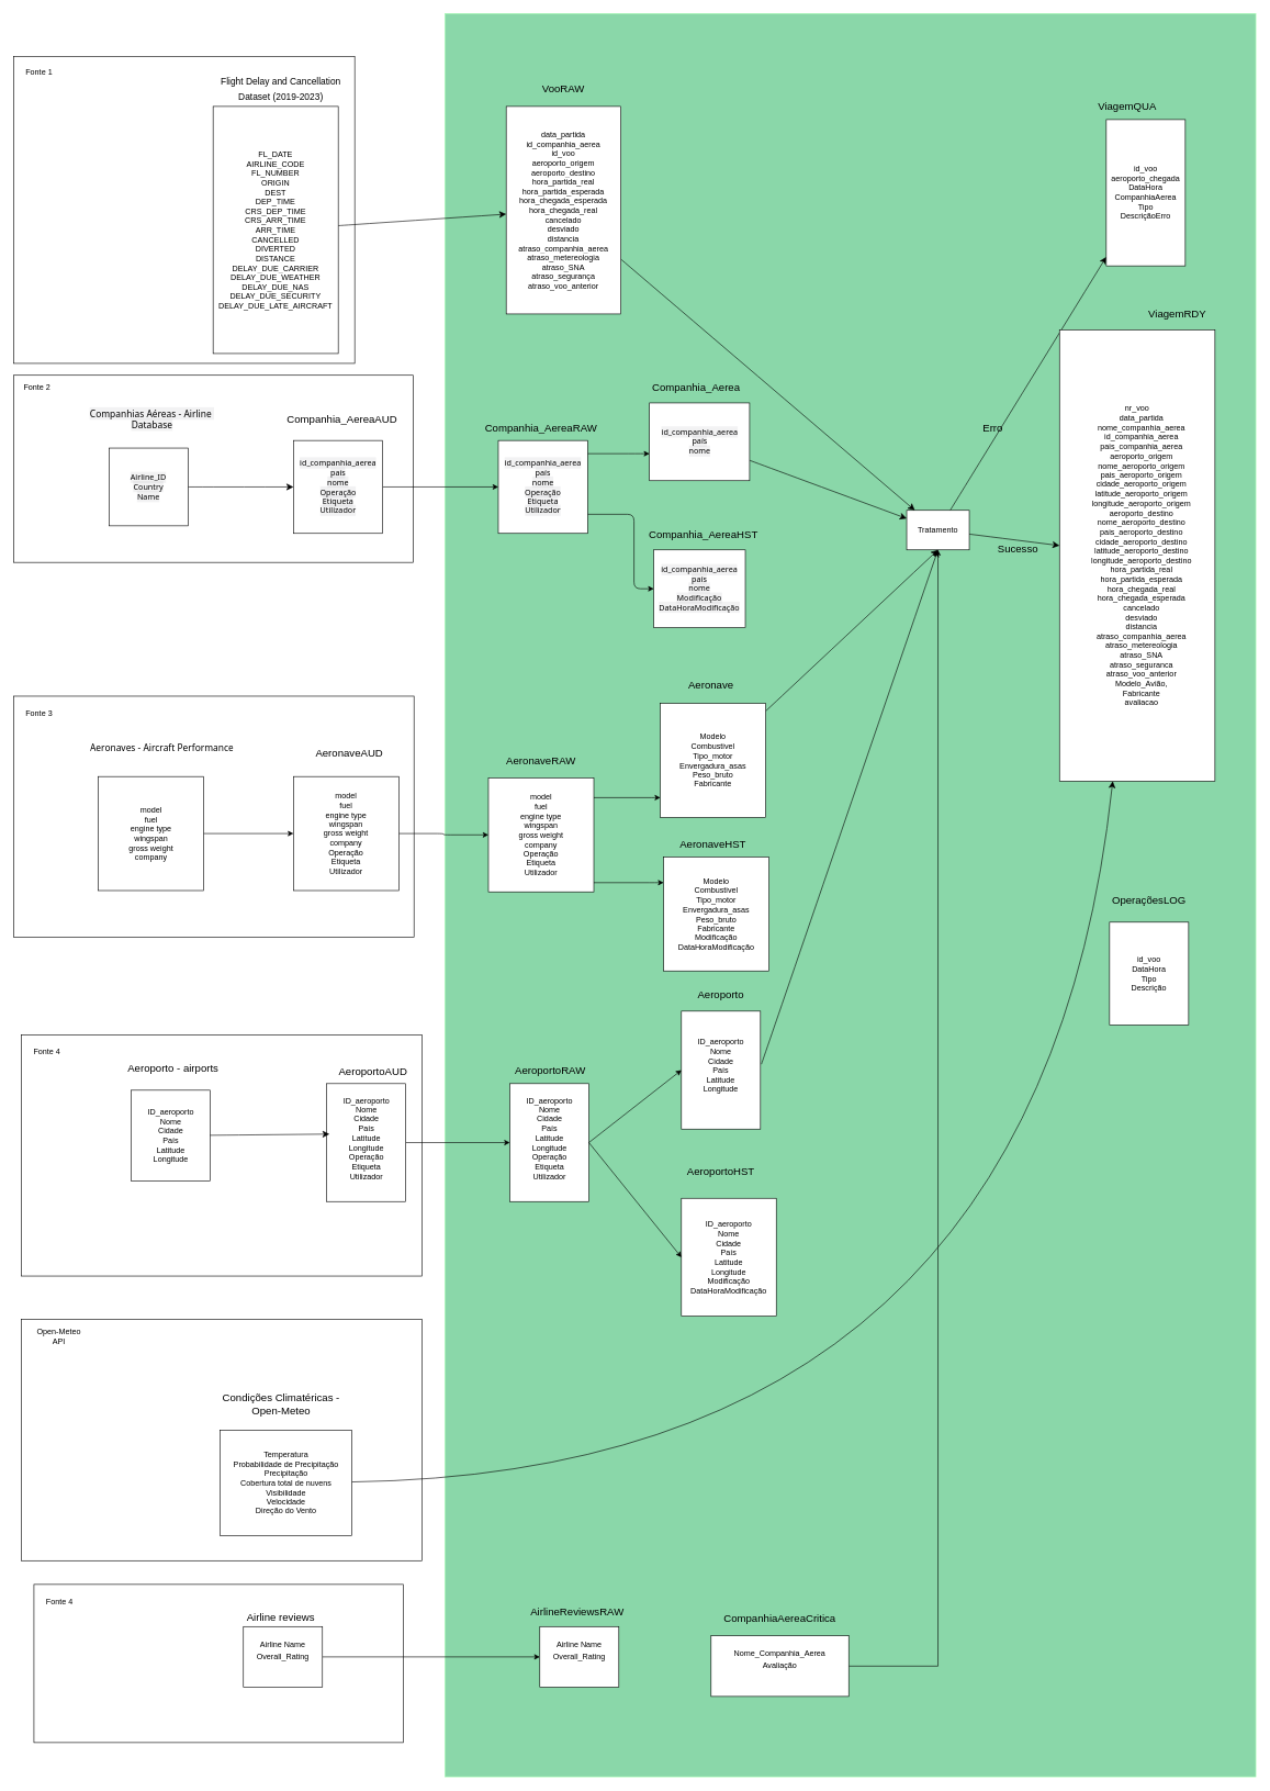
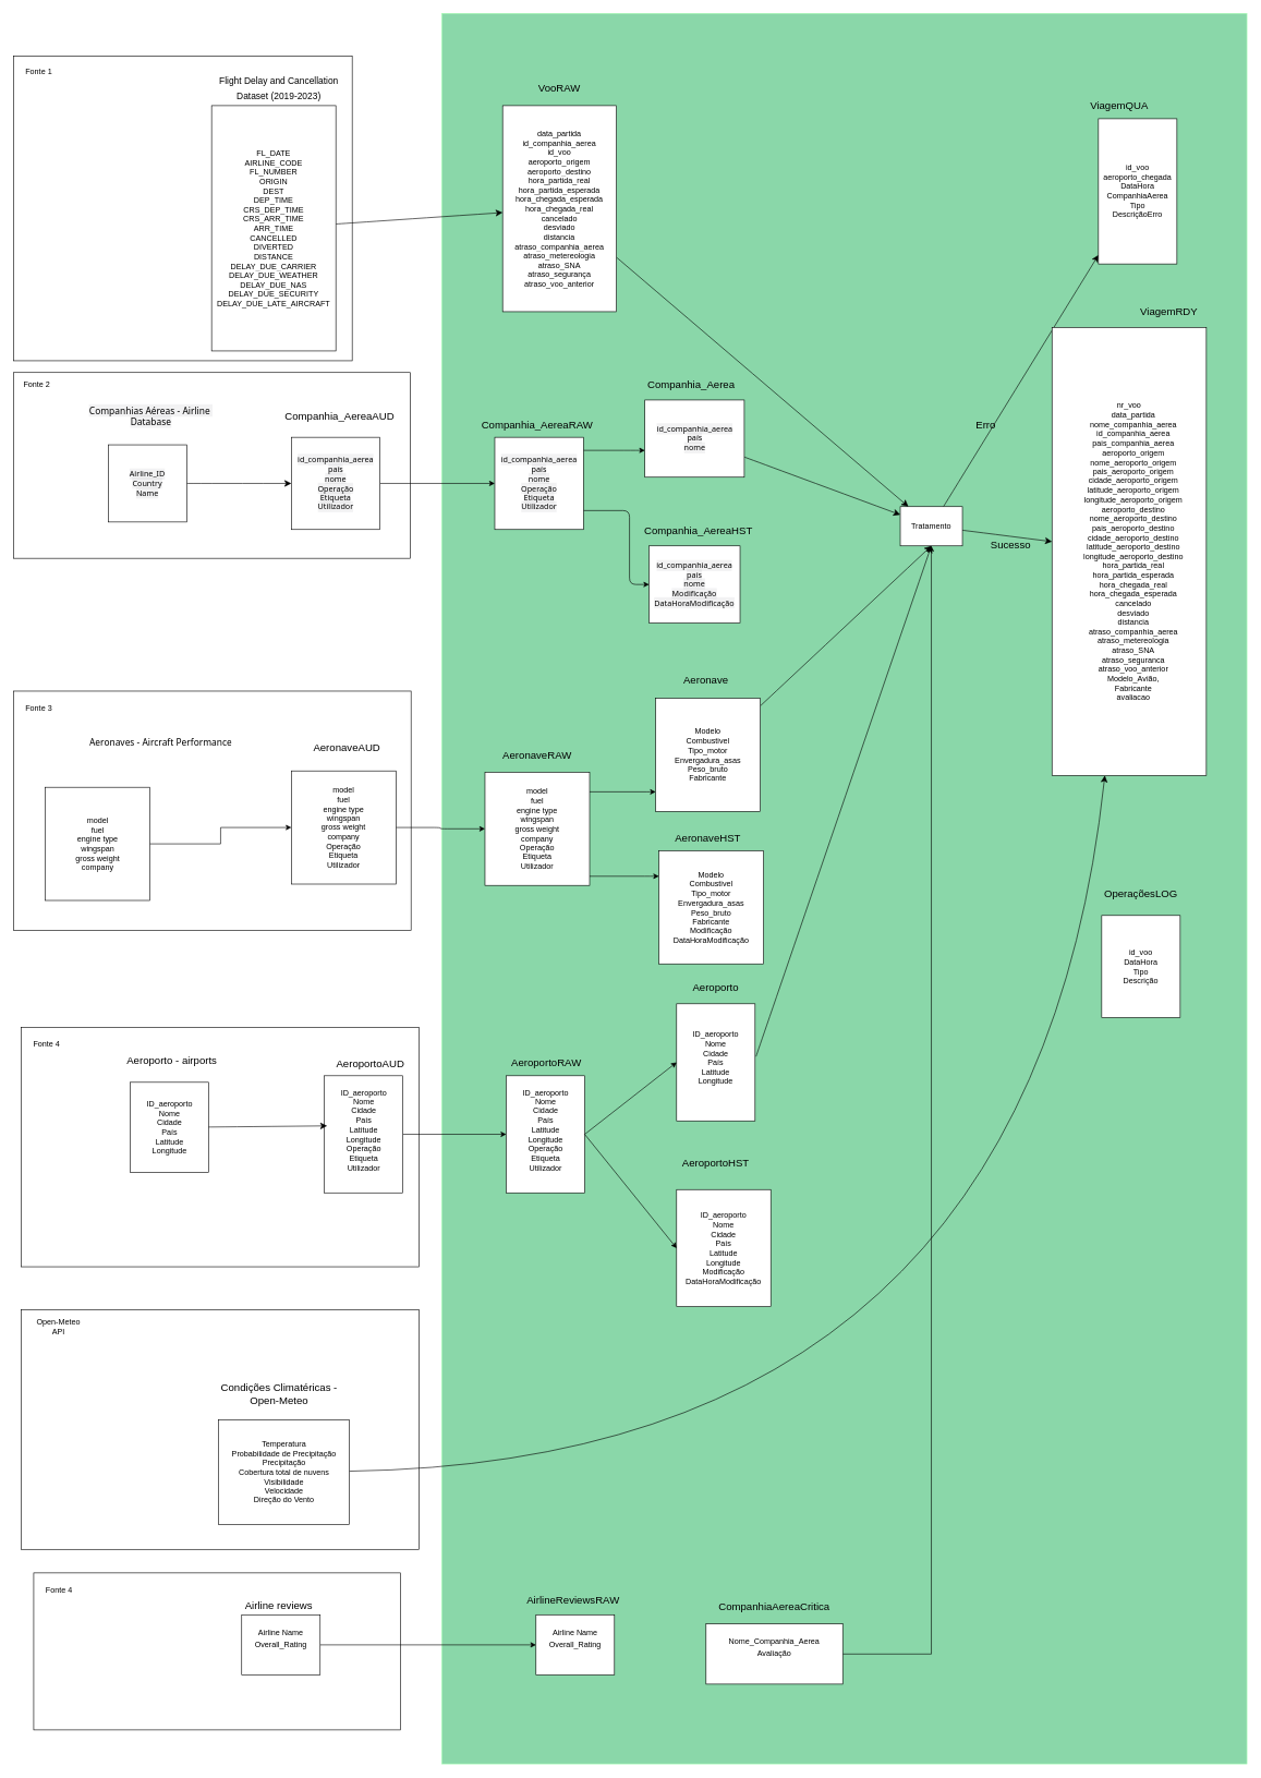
- <mxCell id="71" value="&lt;div&gt;model&lt;/div&gt;&lt;div&gt;fuel&lt;/div&gt;&lt;div&gt;engine type&lt;/div&gt;&lt;div&gt;wingspan&lt;/div&gt;&lt;div&gt;gross weight&lt;/div&gt;&lt;div&gt;company&lt;/div&gt;" style="rounded=0;whiteSpace=wrap;html=1;" parent="1" vertex="1"><mxGeometry x="148.5" y="1178" width="160" height="173" as="geometry" /></mxCell>
+ <mxCell id="71" value="&lt;div&gt;model&lt;/div&gt;&lt;div&gt;fuel&lt;/div&gt;&lt;div&gt;engine type&lt;/div&gt;&lt;div&gt;wingspan&lt;/div&gt;&lt;div&gt;gross weight&lt;/div&gt;&lt;div&gt;company&lt;/div&gt;" style="rounded=0;whiteSpace=wrap;html=1;" parent="1" vertex="1"><mxGeometry x="68.5" y="1203" width="160" height="173" as="geometry" /></mxCell>
